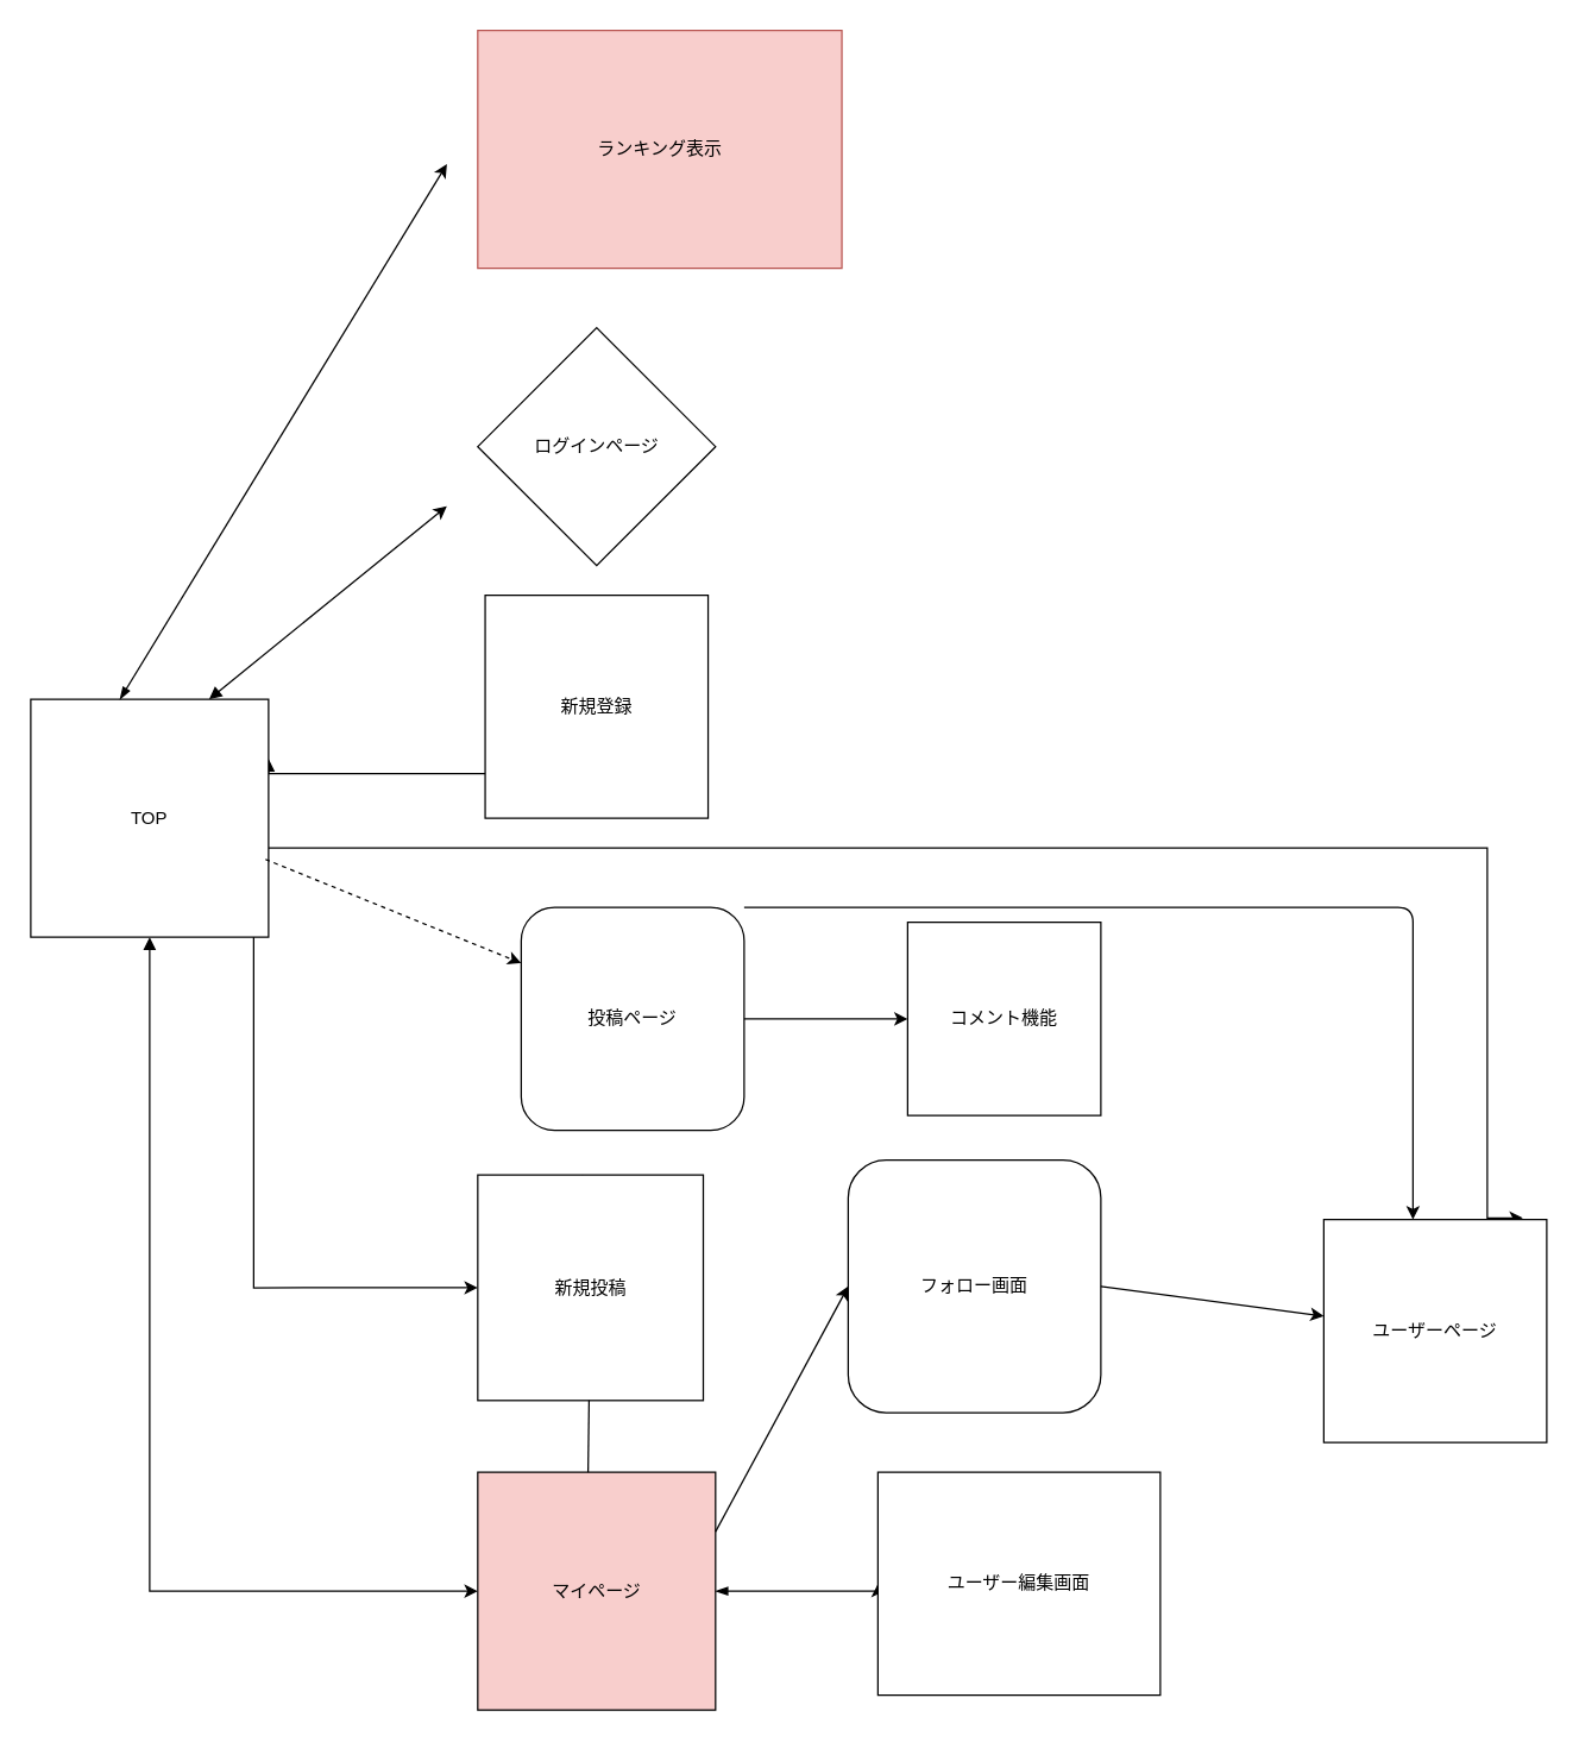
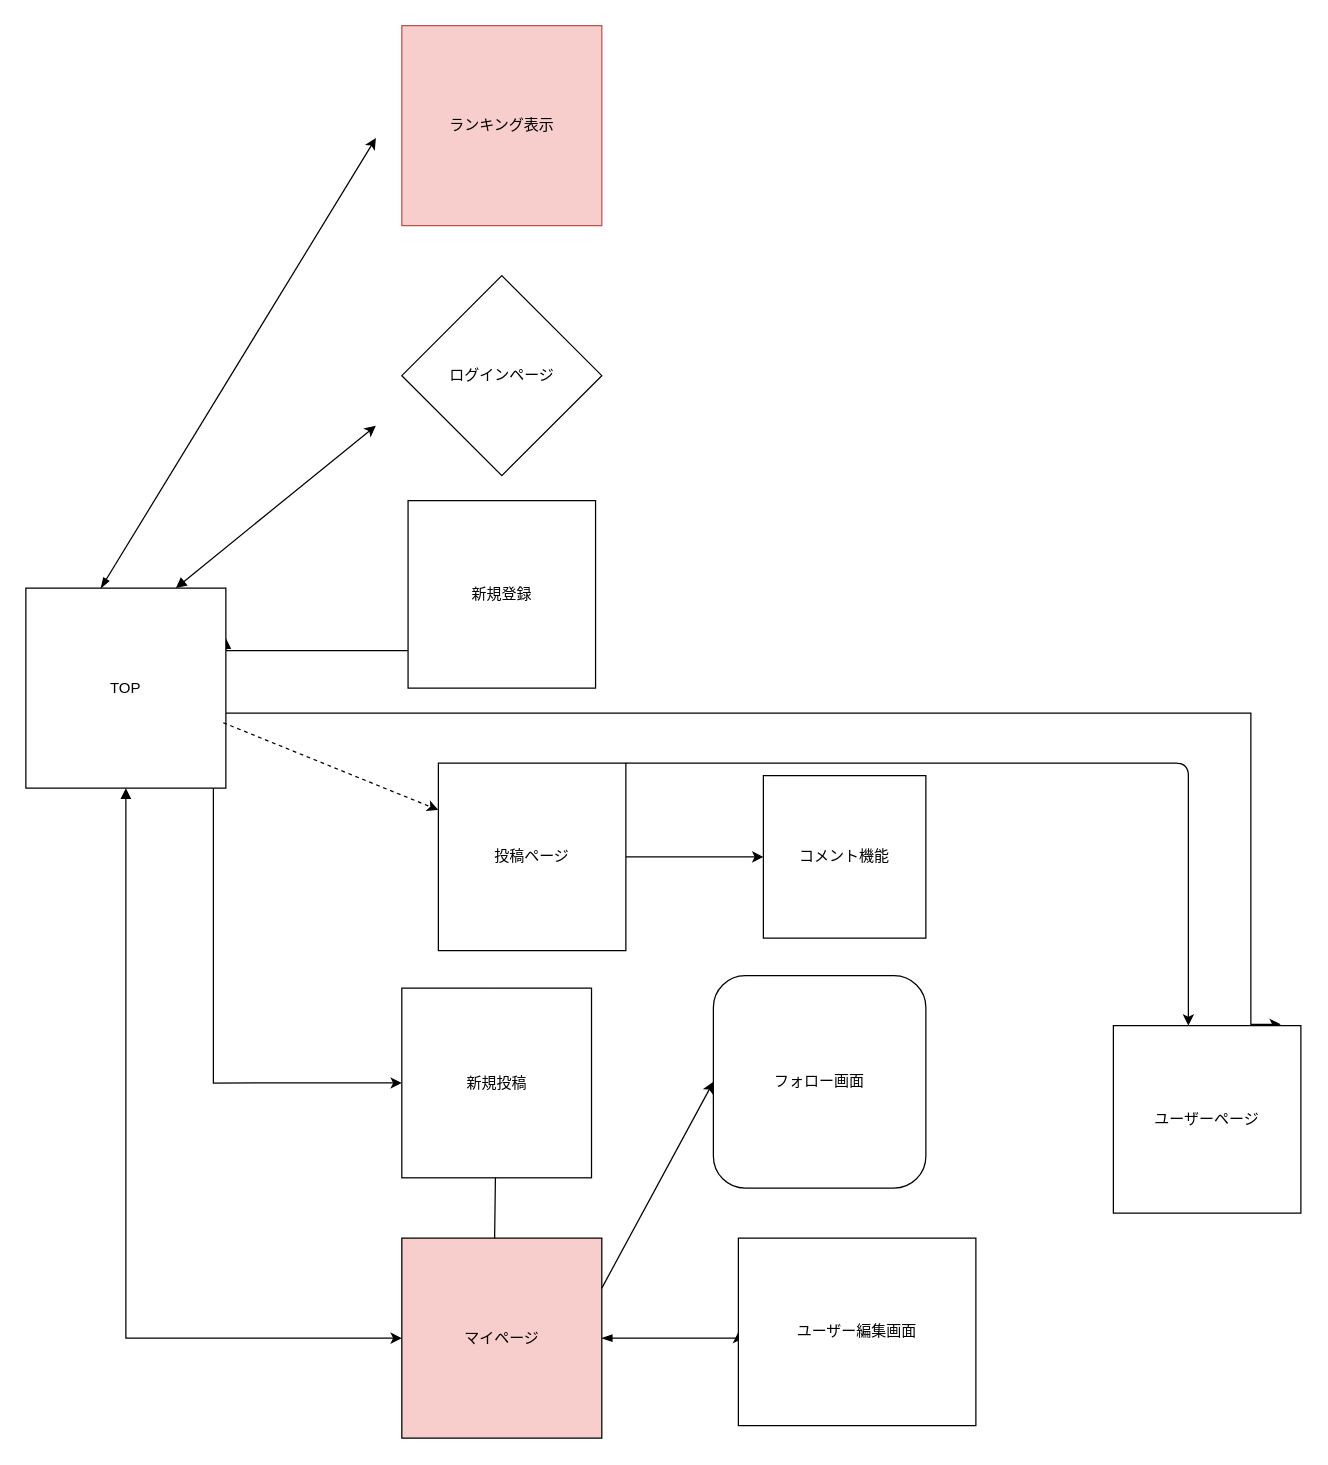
- <mxCell id="17" value="ランキング表示" style="whiteSpace=wrap;html=1;aspect=fixed;fillColor=#f8cecc;strokeColor=#b85450;" parent="1" vertex="1"><mxGeometry x="320.75" y="20" width="245" height="160" as="geometry" /></mxCell>
+ <mxCell id="17" value="ランキング表示" style="whiteSpace=wrap;html=1;aspect=fixed;fillColor=#f8cecc;strokeColor=#b85450;" parent="1" vertex="1"><mxGeometry x="320.75" y="20" width="160" height="160" as="geometry" /></mxCell>
- <mxCell id="13" value="投稿ページ" style="whiteSpace=wrap;html=1;aspect=fixed;rounded=1;" parent="1" vertex="1"><mxGeometry x="350" y="610" width="150" height="150" as="geometry" /></mxCell>
+ <mxCell id="13" value="投稿ページ" style="whiteSpace=wrap;html=1;aspect=fixed;" parent="1" vertex="1"><mxGeometry x="350" y="610" width="150" height="150" as="geometry" /></mxCell>
- <mxCell id="19" value="" style="endArrow=classic;html=1;exitX=1;exitY=0.5;exitDx=0;exitDy=0;entryX=0;entryY=0.433;entryDx=0;entryDy=0;entryPerimeter=0;" parent="1" source="15" target="18" edge="1"><mxGeometry width="50" height="50" relative="1" as="geometry"><mxPoint x="740" y="1070" as="sourcePoint" /><mxPoint x="950" y="850" as="targetPoint" /></mxGeometry></mxCell>
